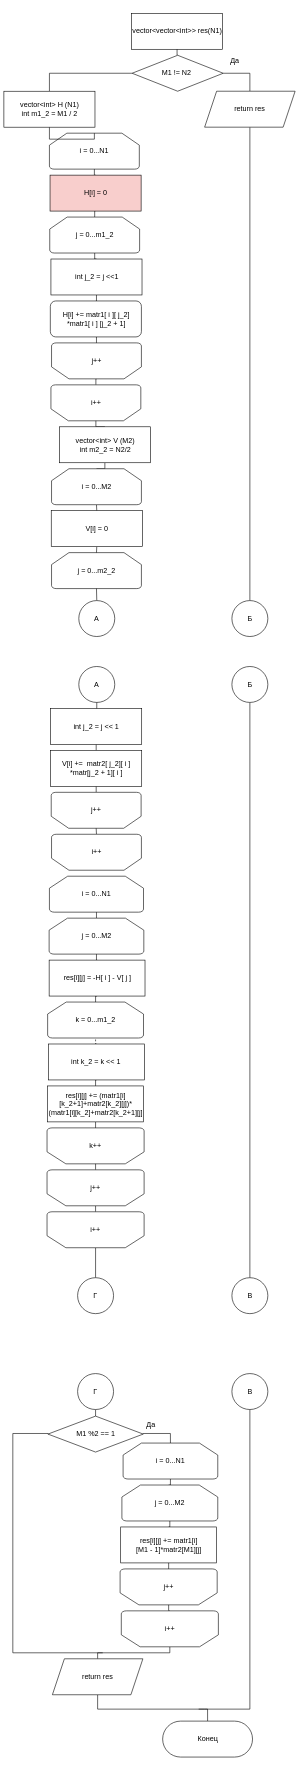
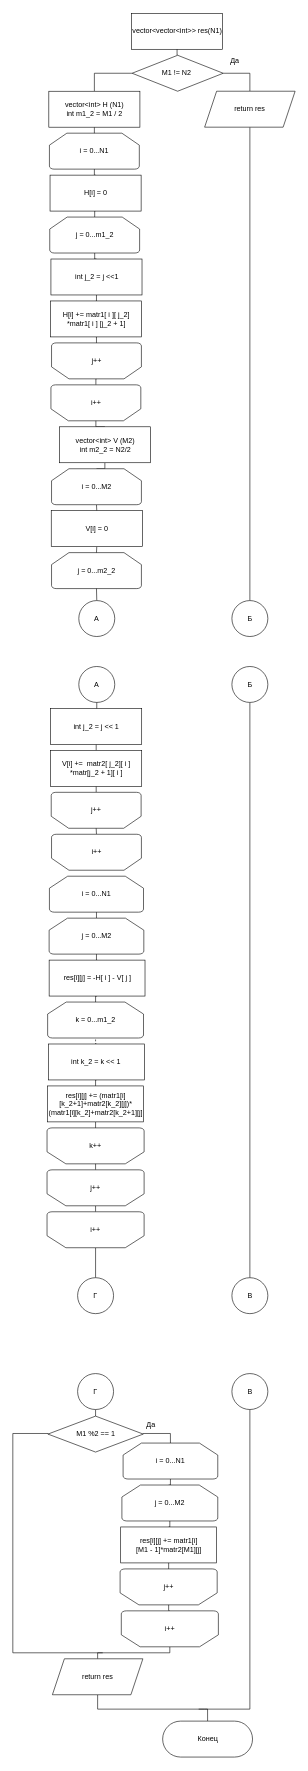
- <mxCell id="12" value="vector&amp;lt;int&amp;gt; H (N1)&lt;br&gt;int m1_2 = M1 / 2" style="html=1;dashed=0;whitespace=wrap;" vertex="1" parent="1"><mxGeometry x="6" y="150" width="152" height="60" as="geometry" /></mxCell>
+ <mxCell id="12" value="vector&amp;lt;int&amp;gt; H (N1)&lt;br&gt;int m1_2 = M1 / 2" style="html=1;dashed=0;whitespace=wrap;" vertex="1" parent="1"><mxGeometry x="81" y="150" width="152" height="60" as="geometry" /></mxCell>
- <mxCell id="72" value="H[i] = 0" style="html=1;dashed=0;whitespace=wrap;fillColor=#f8cecc;" vertex="1" parent="1"><mxGeometry x="83" y="290" width="152" height="60" as="geometry" /></mxCell>
+ <mxCell id="72" value="H[i] = 0" style="html=1;dashed=0;whitespace=wrap;" vertex="1" parent="1"><mxGeometry x="83" y="290" width="152" height="60" as="geometry" /></mxCell>
- <mxCell id="16" value="H[i] += matr1[ i ][ j_2]&lt;br&gt;*matr1[ i ] [j_2 + 1]" style="html=1;dashed=0;whitespace=wrap;rounded=1;" vertex="1" parent="1"><mxGeometry x="83.5" y="500" width="152" height="60" as="geometry" /></mxCell>
+ <mxCell id="16" value="H[i] += matr1[ i ][ j_2]&lt;br&gt;*matr1[ i ] [j_2 + 1]" style="html=1;dashed=0;whitespace=wrap;" vertex="1" parent="1"><mxGeometry x="83.5" y="500" width="152" height="60" as="geometry" /></mxCell>
